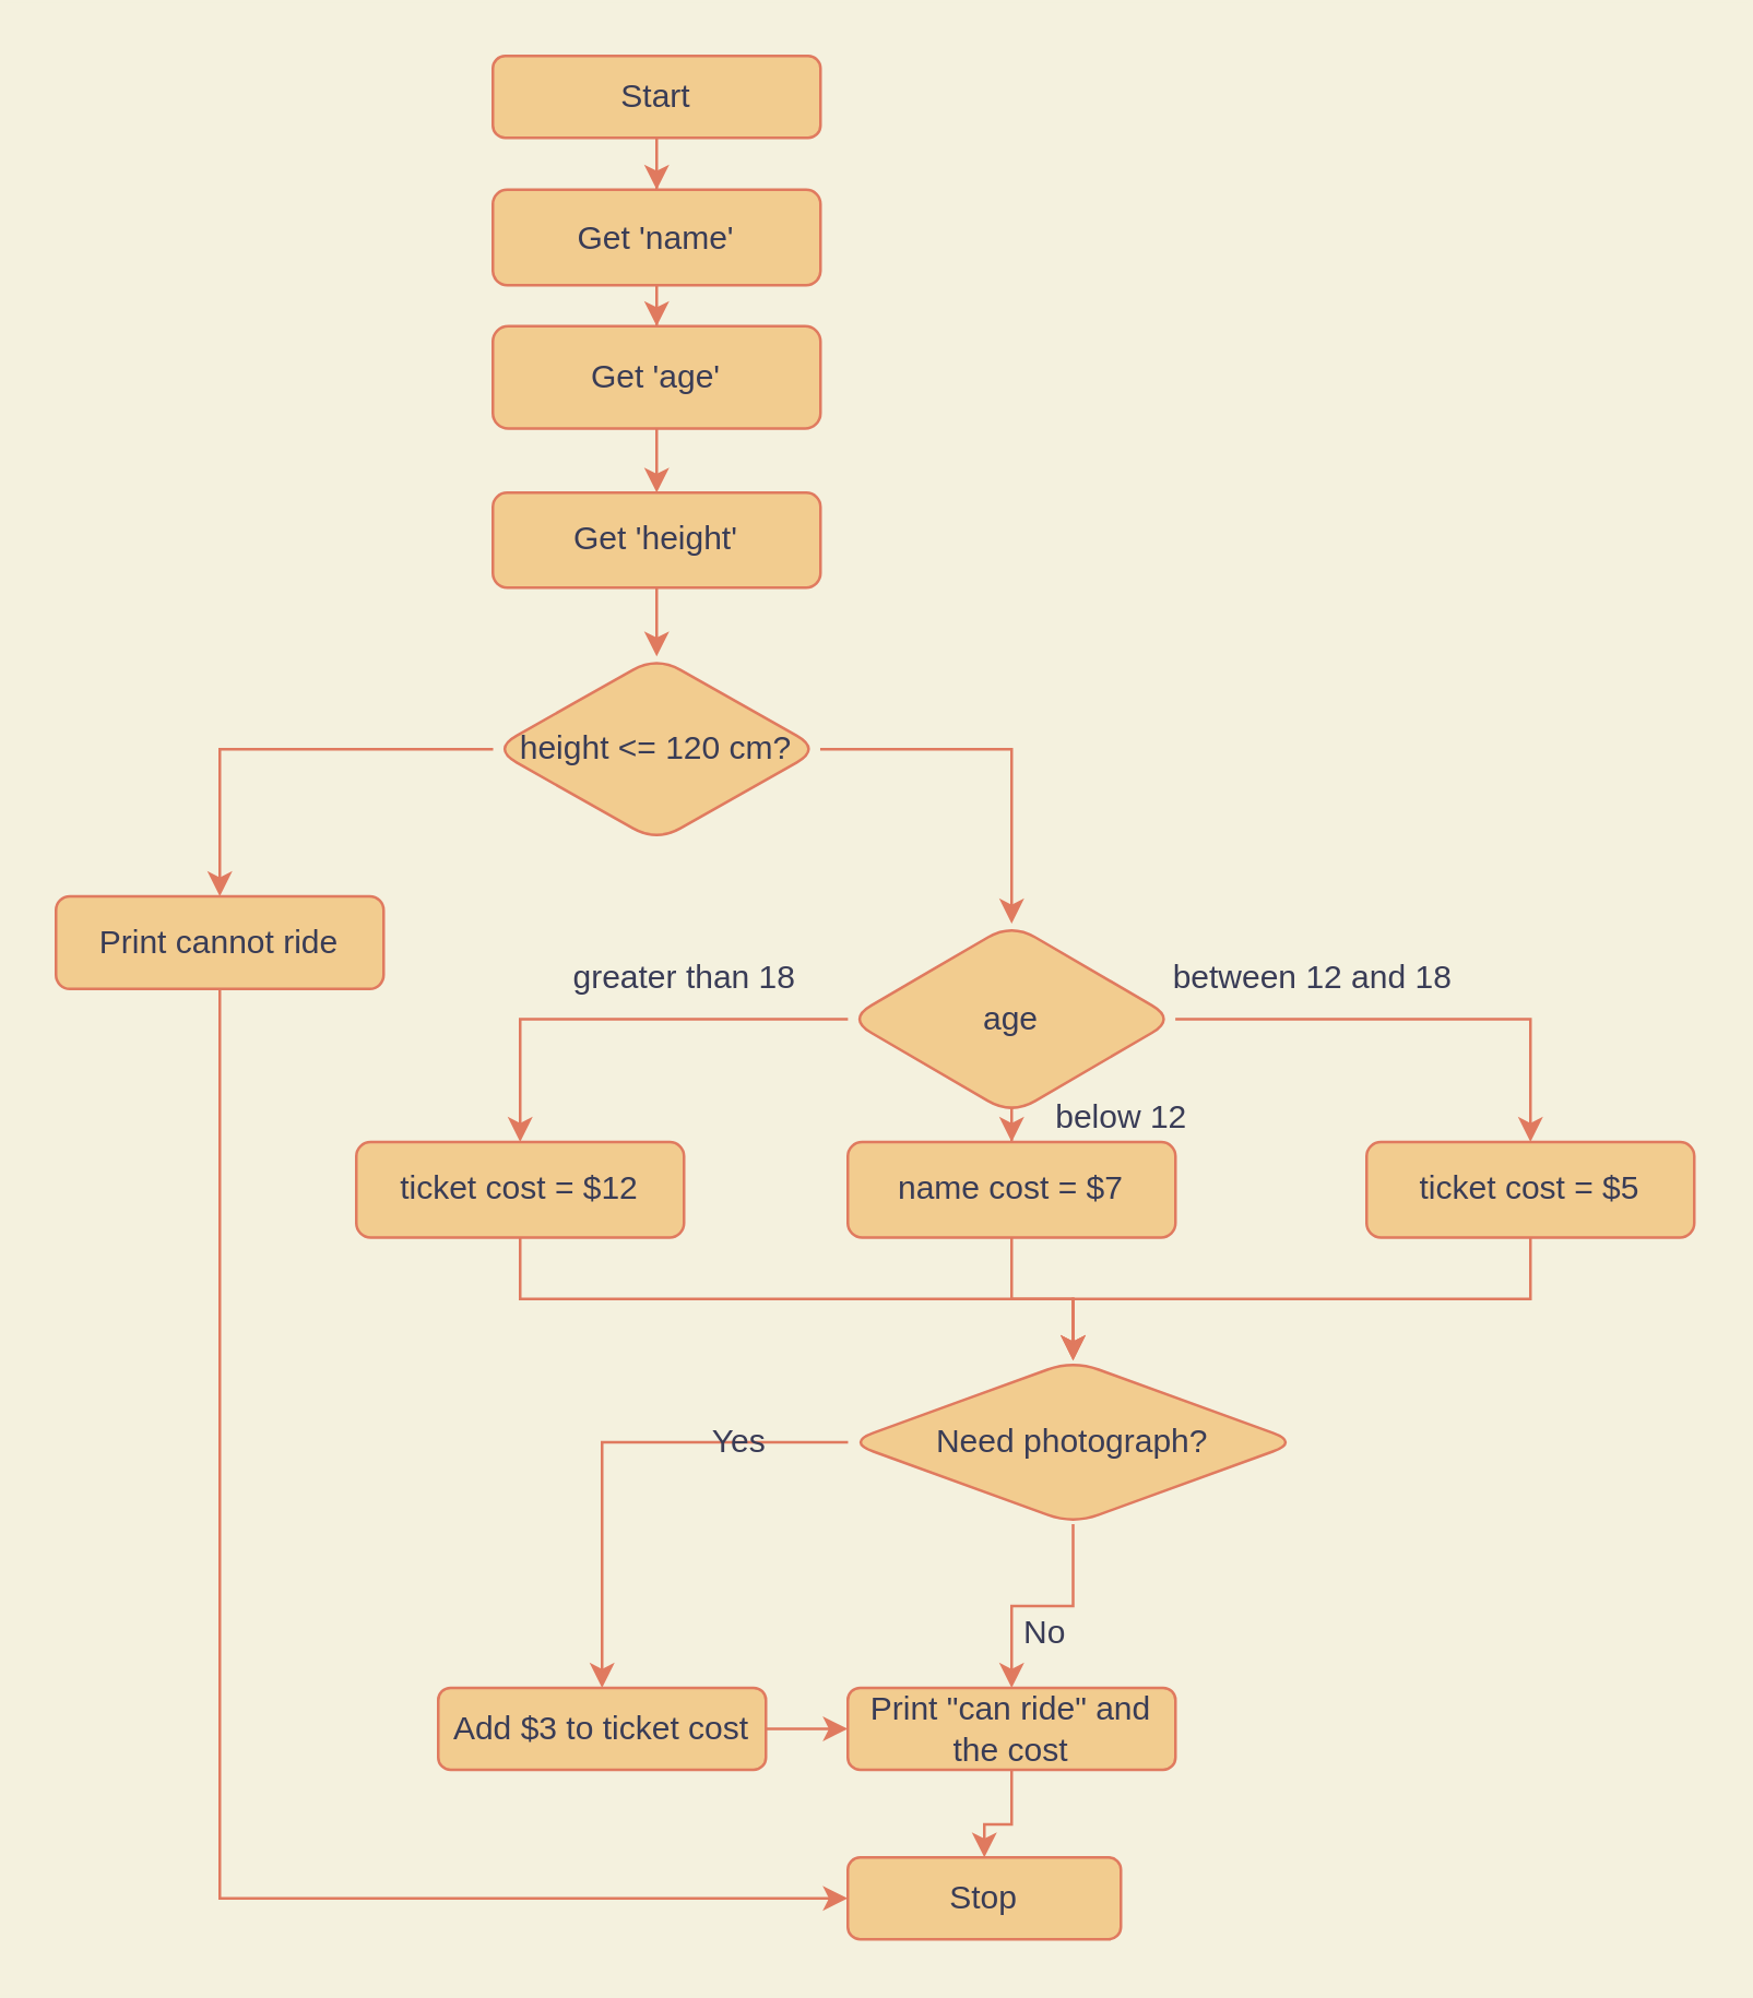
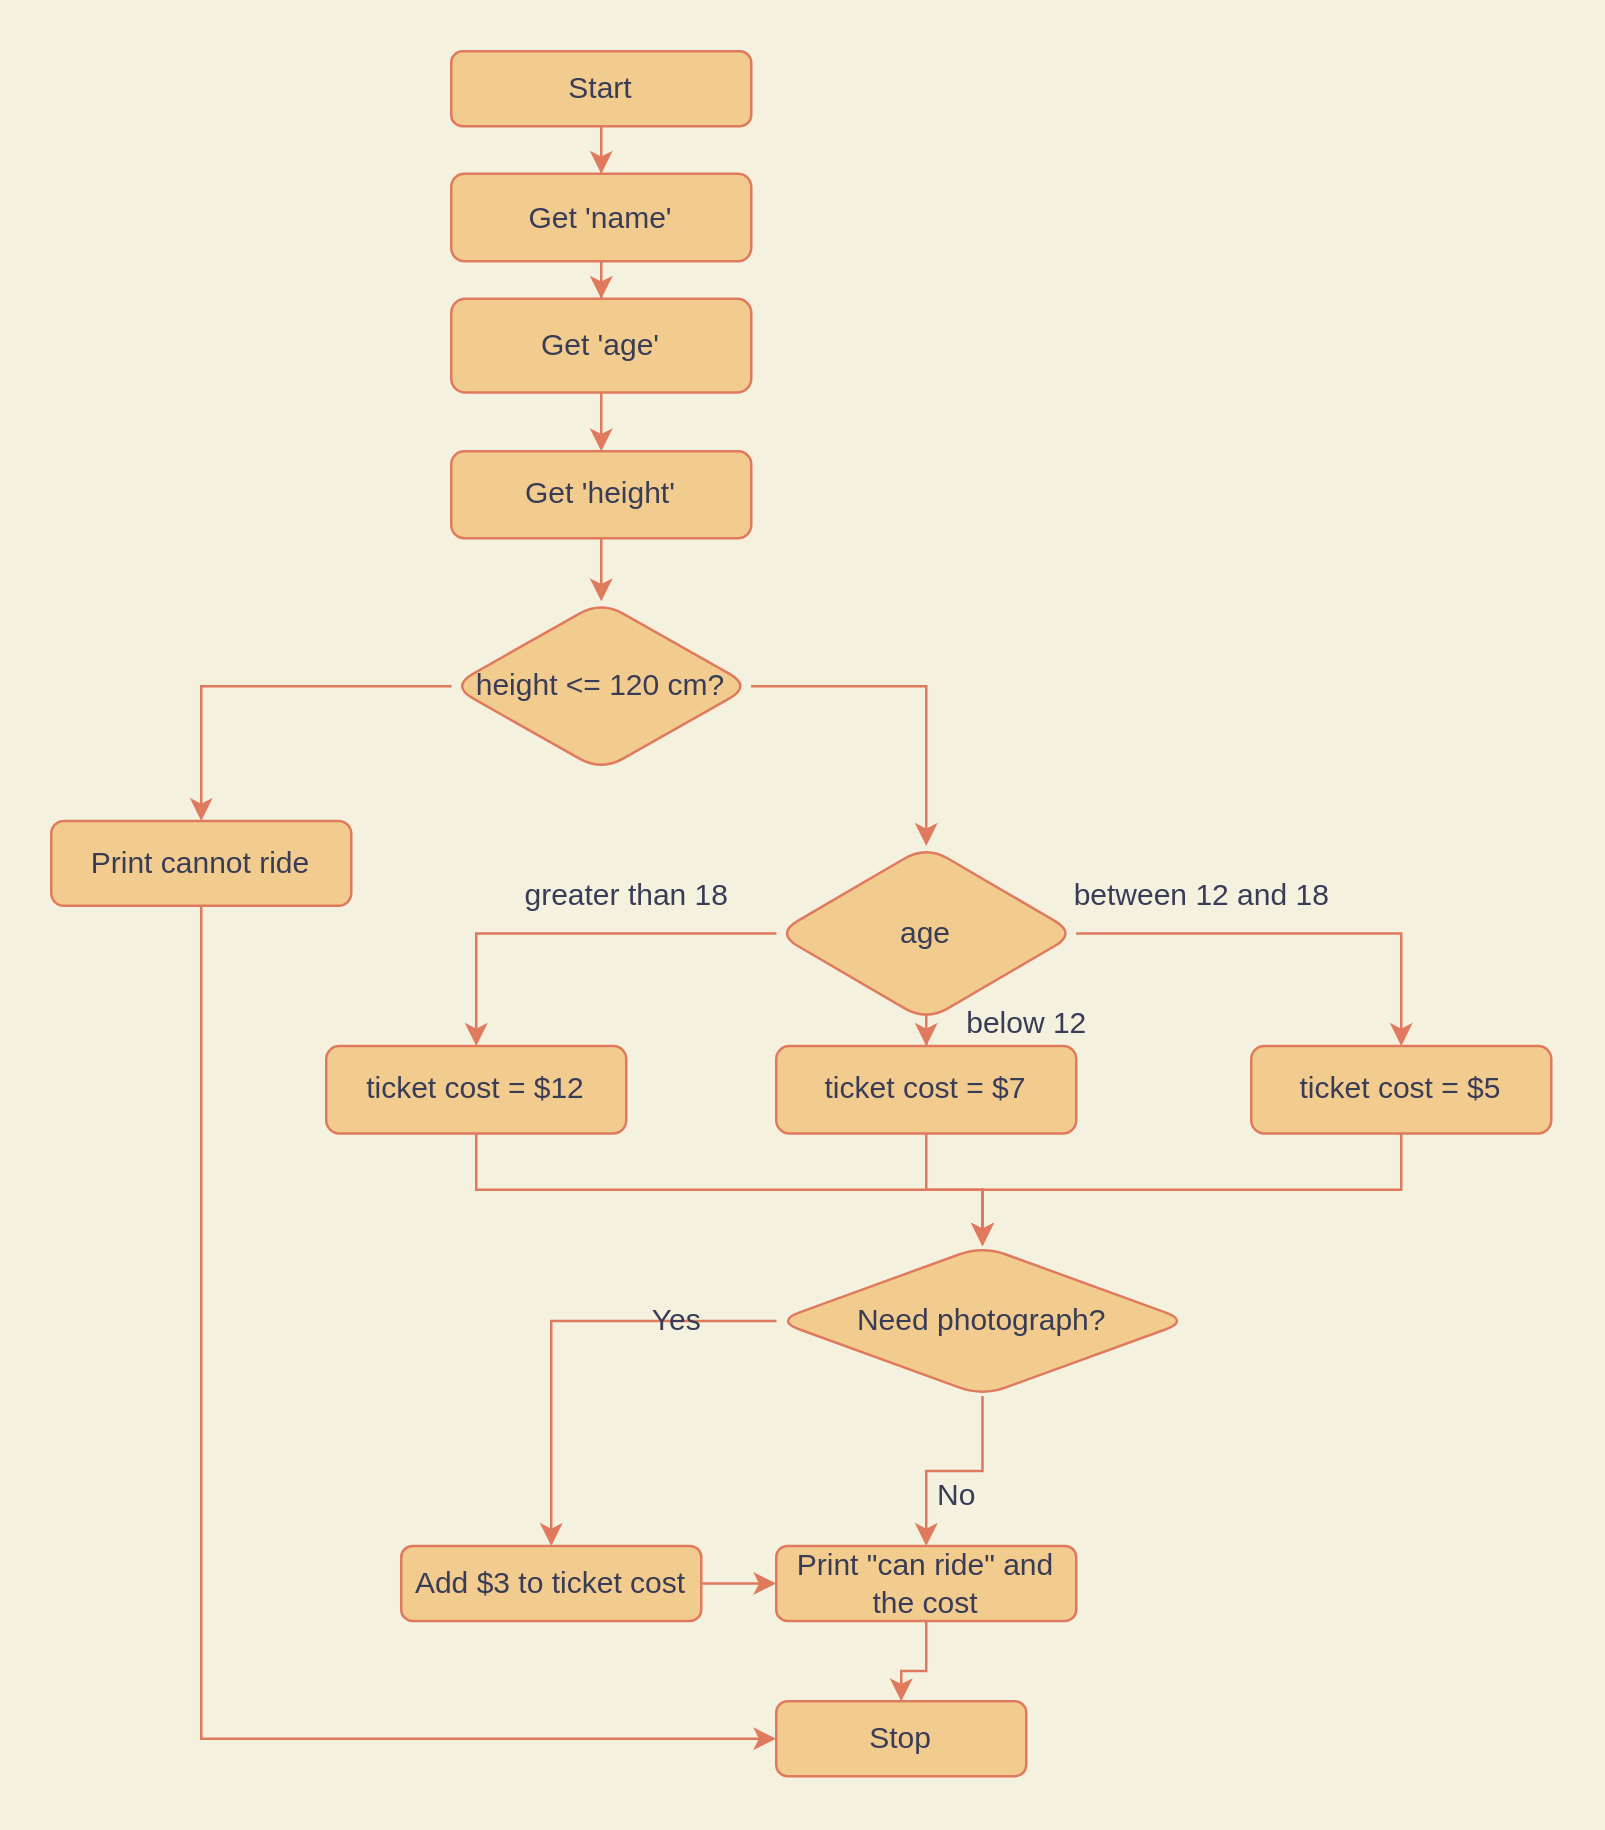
- <mxCell id="24" value="name cost = $7" style="whiteSpace=wrap;html=1;fillColor=#F2CC8F;strokeColor=#E07A5F;fontColor=#393C56;rounded=1;" parent="1" vertex="1"><mxGeometry x="310" y="417.87" width="120" height="35" as="geometry" /></mxCell>
+ <mxCell id="24" value="ticket cost = $7" style="whiteSpace=wrap;html=1;fillColor=#F2CC8F;strokeColor=#E07A5F;fontColor=#393C56;rounded=1;" parent="1" vertex="1"><mxGeometry x="310" y="417.87" width="120" height="35" as="geometry" /></mxCell>
